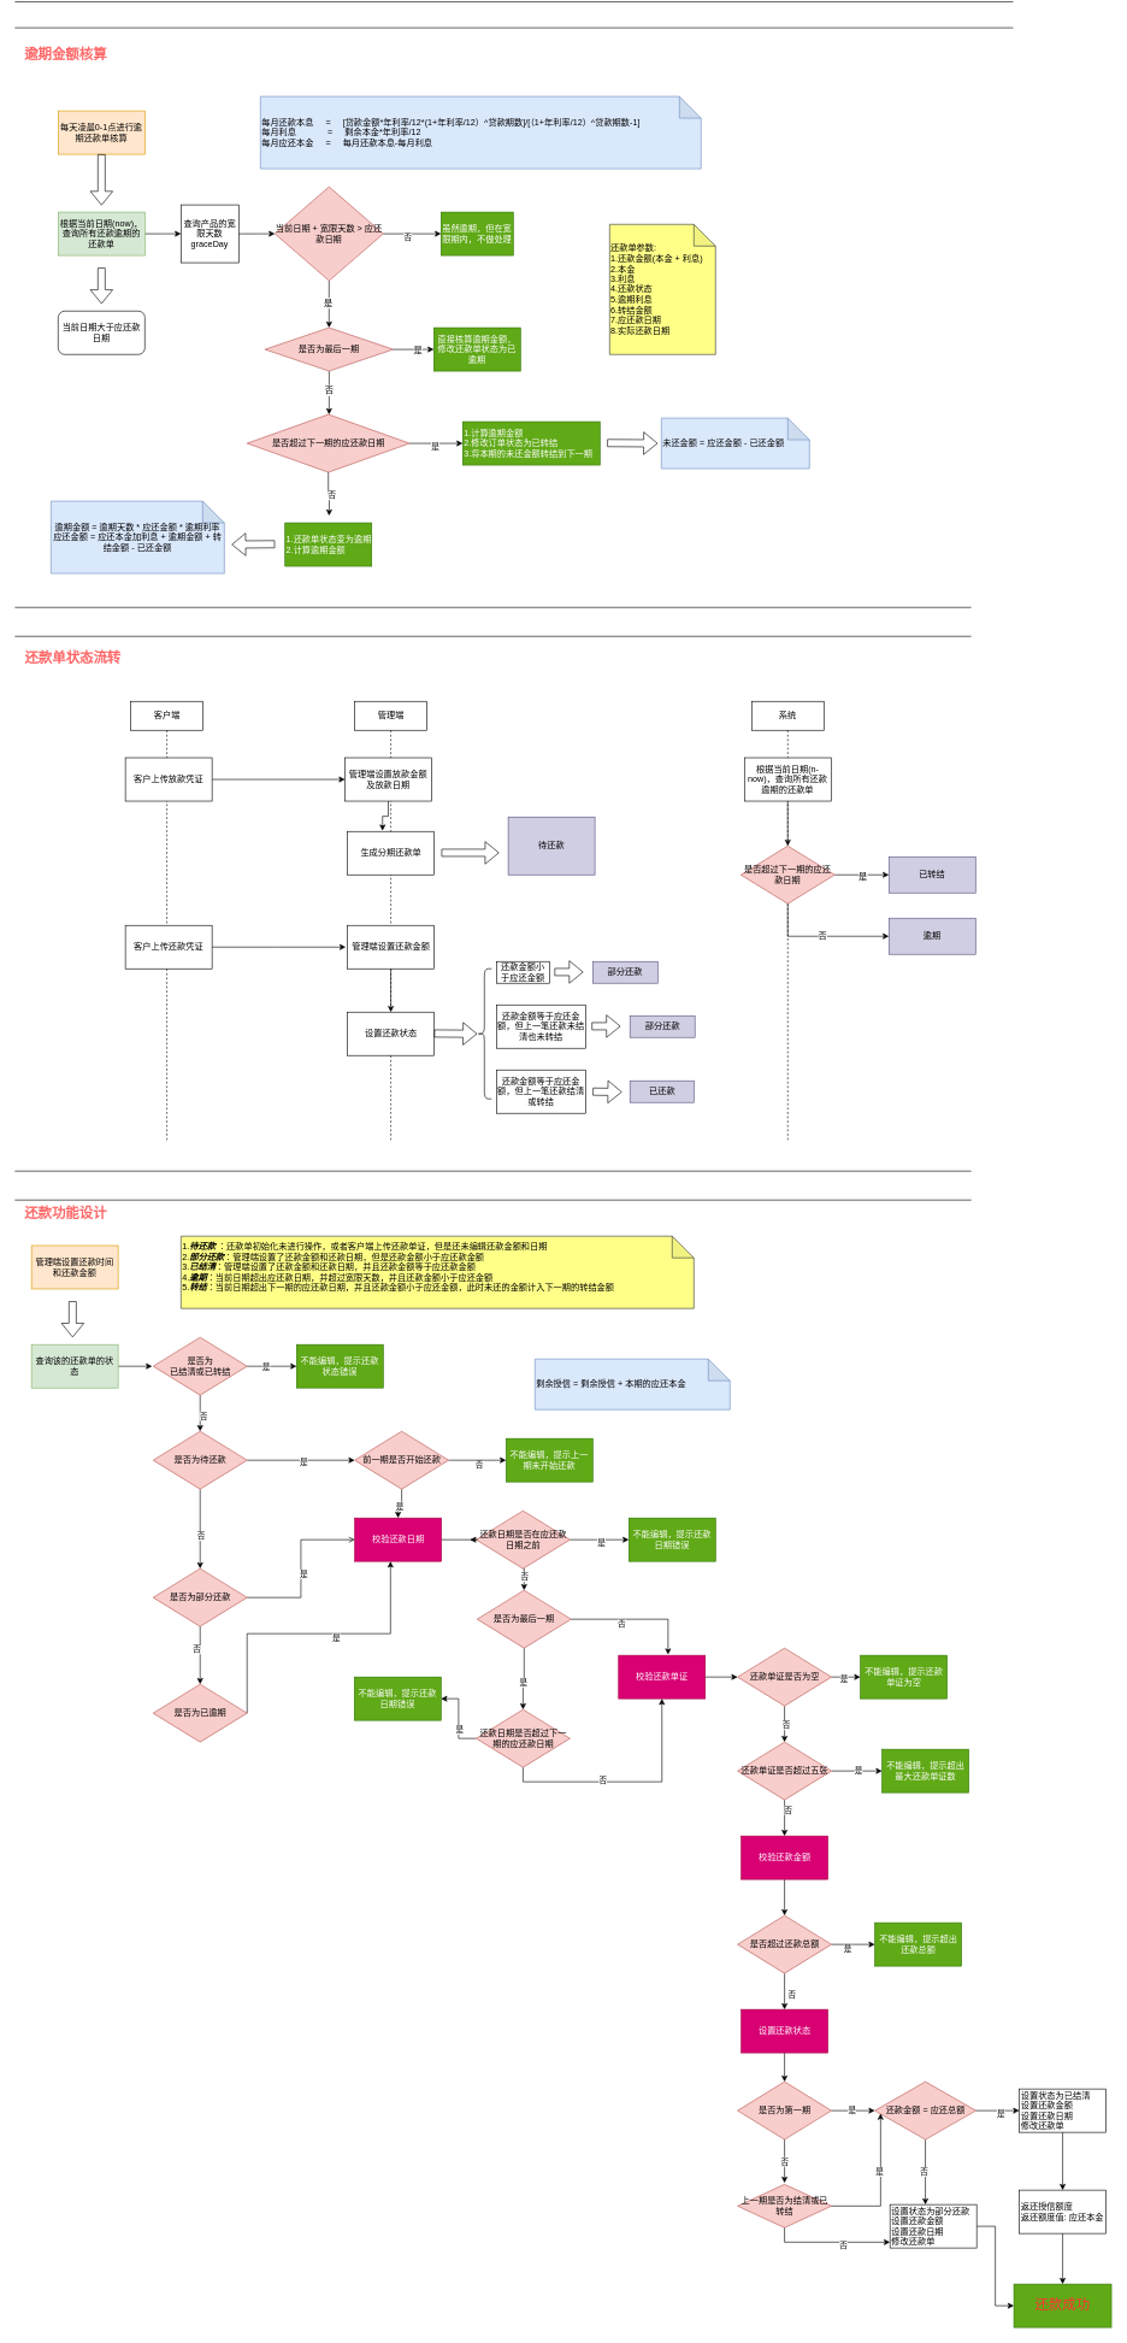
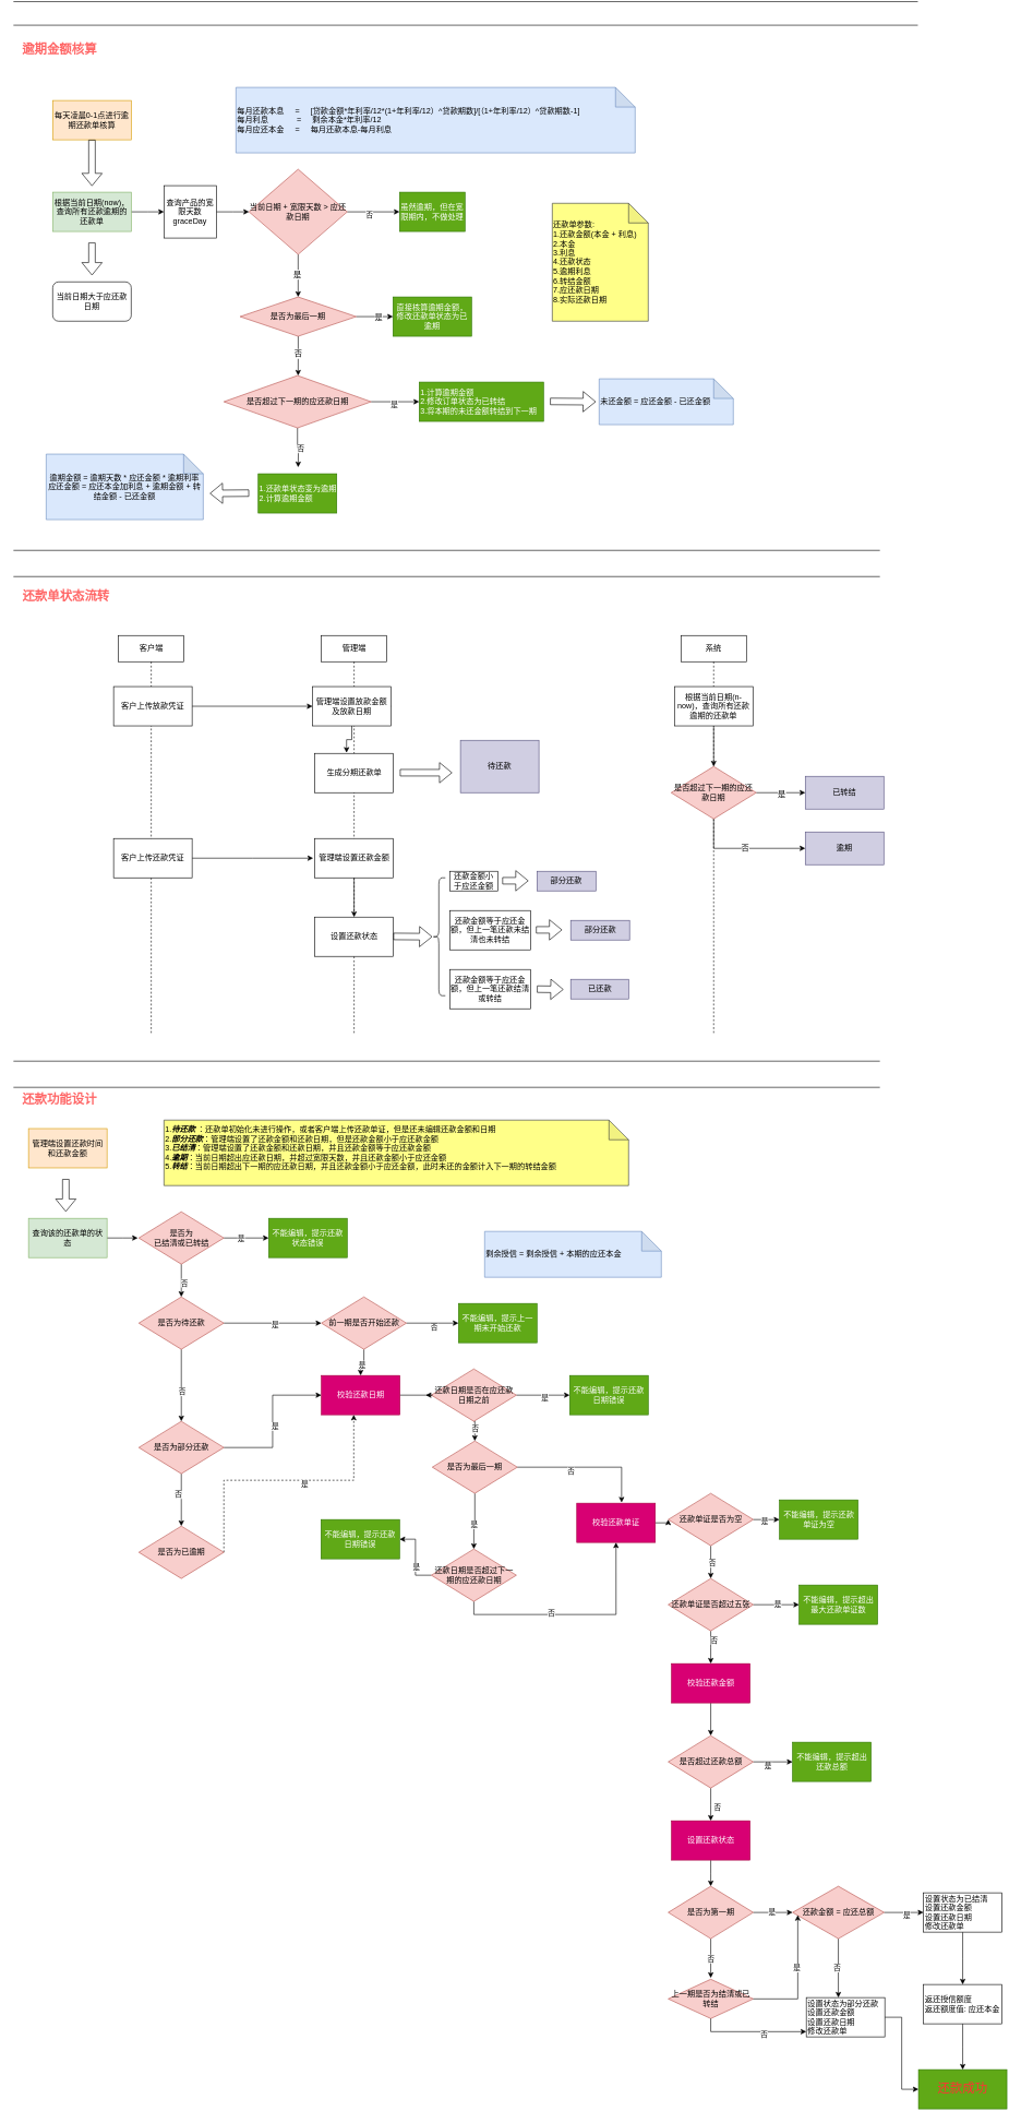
- <mxCell id="159" style="edgeStyle=orthogonalEdgeStyle;rounded=0;orthogonalLoop=1;jettySize=auto;html=1;exitX=1;exitY=0.5;exitDx=0;exitDy=0;entryX=0;entryY=0.5;entryDx=0;entryDy=0;endArrow=open;" edge="1" parent="1" source="161" target="100"><mxGeometry relative="1" as="geometry" /></mxCell>
+ <mxCell id="159" style="edgeStyle=orthogonalEdgeStyle;rounded=0;orthogonalLoop=1;jettySize=auto;html=1;exitX=1;exitY=0.5;exitDx=0;exitDy=0;entryX=0;entryY=0.5;entryDx=0;entryDy=0;" edge="1" parent="1" source="161" target="100"><mxGeometry relative="1" as="geometry" /></mxCell>
- <mxCell id="162" style="edgeStyle=orthogonalEdgeStyle;rounded=0;orthogonalLoop=1;jettySize=auto;html=1;exitX=1;exitY=0.5;exitDx=0;exitDy=0;" edge="1" parent="1" source="164" target="100"><mxGeometry relative="1" as="geometry"><Array as="points"><mxPoint x="342" y="2260" /><mxPoint x="540" y="2260" /></Array></mxGeometry></mxCell>
+ <mxCell id="162" style="edgeStyle=orthogonalEdgeStyle;rounded=0;orthogonalLoop=1;jettySize=auto;html=1;exitX=1;exitY=0.5;exitDx=0;exitDy=0;dashed=1;" edge="1" parent="1" source="164" target="100"><mxGeometry relative="1" as="geometry"><Array as="points"><mxPoint x="342" y="2260" /><mxPoint x="540" y="2260" /></Array></mxGeometry></mxCell>
- <mxCell id="112" value="校验还款单证" style="rounded=0;whiteSpace=wrap;html=1;fontFamily=Helvetica;fontSize=12;fillColor=#d80073;strokeColor=#A50040;fontColor=#ffffff;" vertex="1" parent="1"><mxGeometry x="855.75" y="2290" width="120" height="60" as="geometry" /></mxCell>
+ <mxCell id="112" value="校验还款单证" style="rounded=0;whiteSpace=wrap;html=1;fontFamily=Helvetica;fontSize=12;fillColor=#d80073;strokeColor=#A50040;fontColor=#ffffff;" vertex="1" parent="1"><mxGeometry x="880.75" y="2295" width="120" height="60" as="geometry" /></mxCell>
